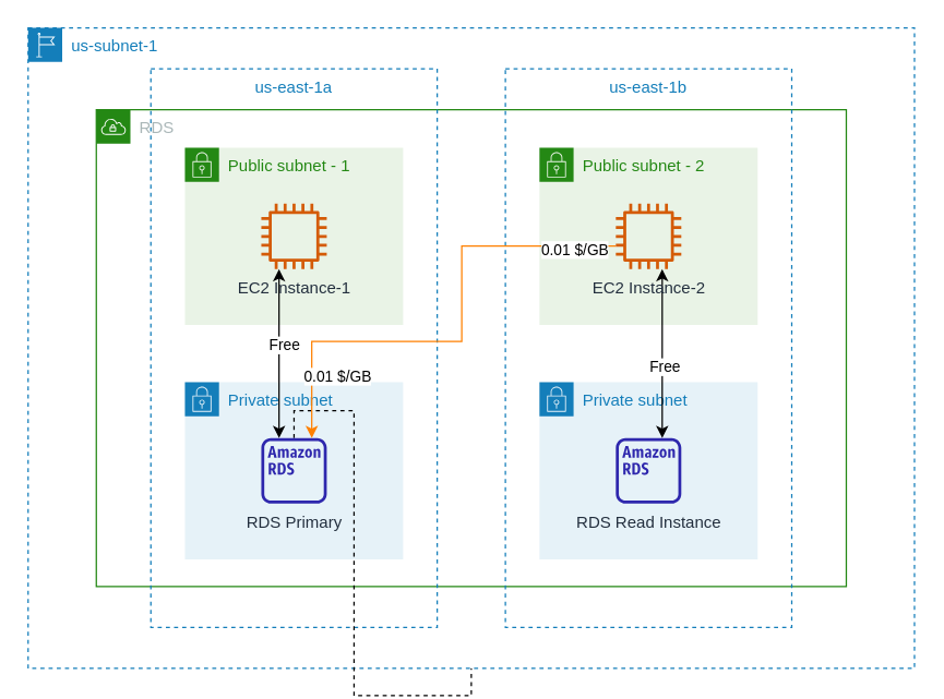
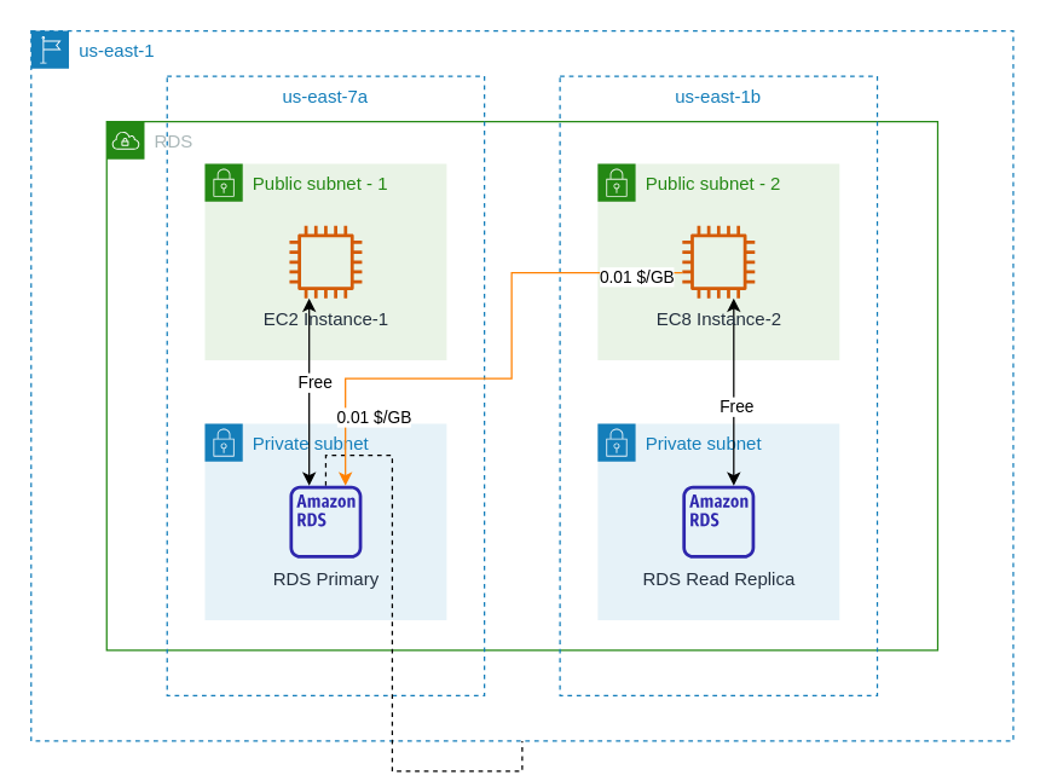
- <mxCell id="3" value="us-subnet-1" style="points=[[0,0],[0.25,0],[0.5,0],[0.75,0],[1,0],[1,0.25],[1,0.5],[1,0.75],[1,1],[0.75,1],[0.5,1],[0.25,1],[0,1],[0,0.75],[0,0.5],[0,0.25]];outlineConnect=0;gradientColor=none;html=1;whiteSpace=wrap;fontSize=12;fontStyle=0;container=1;pointerEvents=0;collapsible=0;recursiveResize=0;shape=mxgraph.aws4.group;grIcon=mxgraph.aws4.group_region;strokeColor=#147EBA;fillColor=none;verticalAlign=top;align=left;spacingLeft=30;fontColor=#147EBA;dashed=1;" parent="1" vertex="1"><mxGeometry x="20" y="20" width="650" height="470" as="geometry" /></mxCell>
+ <mxCell id="3" value="us-east-1" style="points=[[0,0],[0.25,0],[0.5,0],[0.75,0],[1,0],[1,0.25],[1,0.5],[1,0.75],[1,1],[0.75,1],[0.5,1],[0.25,1],[0,1],[0,0.75],[0,0.5],[0,0.25]];outlineConnect=0;gradientColor=none;html=1;whiteSpace=wrap;fontSize=12;fontStyle=0;container=1;pointerEvents=0;collapsible=0;recursiveResize=0;shape=mxgraph.aws4.group;grIcon=mxgraph.aws4.group_region;strokeColor=#147EBA;fillColor=none;verticalAlign=top;align=left;spacingLeft=30;fontColor=#147EBA;dashed=1;" parent="1" vertex="1"><mxGeometry x="20" y="20" width="650" height="470" as="geometry" /></mxCell>
- <mxCell id="6" value="us-east-1a" style="fillColor=none;strokeColor=#147EBA;dashed=1;verticalAlign=top;fontStyle=0;fontColor=#147EBA;" parent="1" vertex="1"><mxGeometry x="110" y="50" width="210" height="410" as="geometry" /></mxCell>
+ <mxCell id="6" value="us-east-7a" style="fillColor=none;strokeColor=#147EBA;dashed=1;verticalAlign=top;fontStyle=0;fontColor=#147EBA;" parent="1" vertex="1"><mxGeometry x="110" y="50" width="210" height="410" as="geometry" /></mxCell>
- <mxCell id="21" value="EC2 Instance-2" style="sketch=0;outlineConnect=0;fontColor=#232F3E;gradientColor=none;fillColor=#D45B07;strokeColor=none;dashed=0;verticalLabelPosition=bottom;verticalAlign=top;align=center;html=1;fontSize=12;fontStyle=0;aspect=fixed;pointerEvents=1;shape=mxgraph.aws4.instance2;" parent="1" vertex="1"><mxGeometry x="451" y="149" width="48" height="48" as="geometry" /></mxCell>
+ <mxCell id="21" value="EC8 Instance-2" style="sketch=0;outlineConnect=0;fontColor=#232F3E;gradientColor=none;fillColor=#D45B07;strokeColor=none;dashed=0;verticalLabelPosition=bottom;verticalAlign=top;align=center;html=1;fontSize=12;fontStyle=0;aspect=fixed;pointerEvents=1;shape=mxgraph.aws4.instance2;" parent="1" vertex="1"><mxGeometry x="451" y="149" width="48" height="48" as="geometry" /></mxCell>
- <mxCell id="15" value="RDS Read Instance" style="sketch=0;outlineConnect=0;fontColor=#232F3E;gradientColor=none;fillColor=#2E27AD;strokeColor=none;dashed=0;verticalLabelPosition=bottom;verticalAlign=top;align=center;html=1;fontSize=12;fontStyle=0;aspect=fixed;pointerEvents=1;shape=mxgraph.aws4.rds_instance_alt;" parent="1" vertex="1"><mxGeometry x="451" y="321" width="48" height="48" as="geometry" /></mxCell>
+ <mxCell id="15" value="RDS Read Replica" style="sketch=0;outlineConnect=0;fontColor=#232F3E;gradientColor=none;fillColor=#2E27AD;strokeColor=none;dashed=0;verticalLabelPosition=bottom;verticalAlign=top;align=center;html=1;fontSize=12;fontStyle=0;aspect=fixed;pointerEvents=1;shape=mxgraph.aws4.rds_instance_alt;" parent="1" vertex="1"><mxGeometry x="451" y="321" width="48" height="48" as="geometry" /></mxCell>
